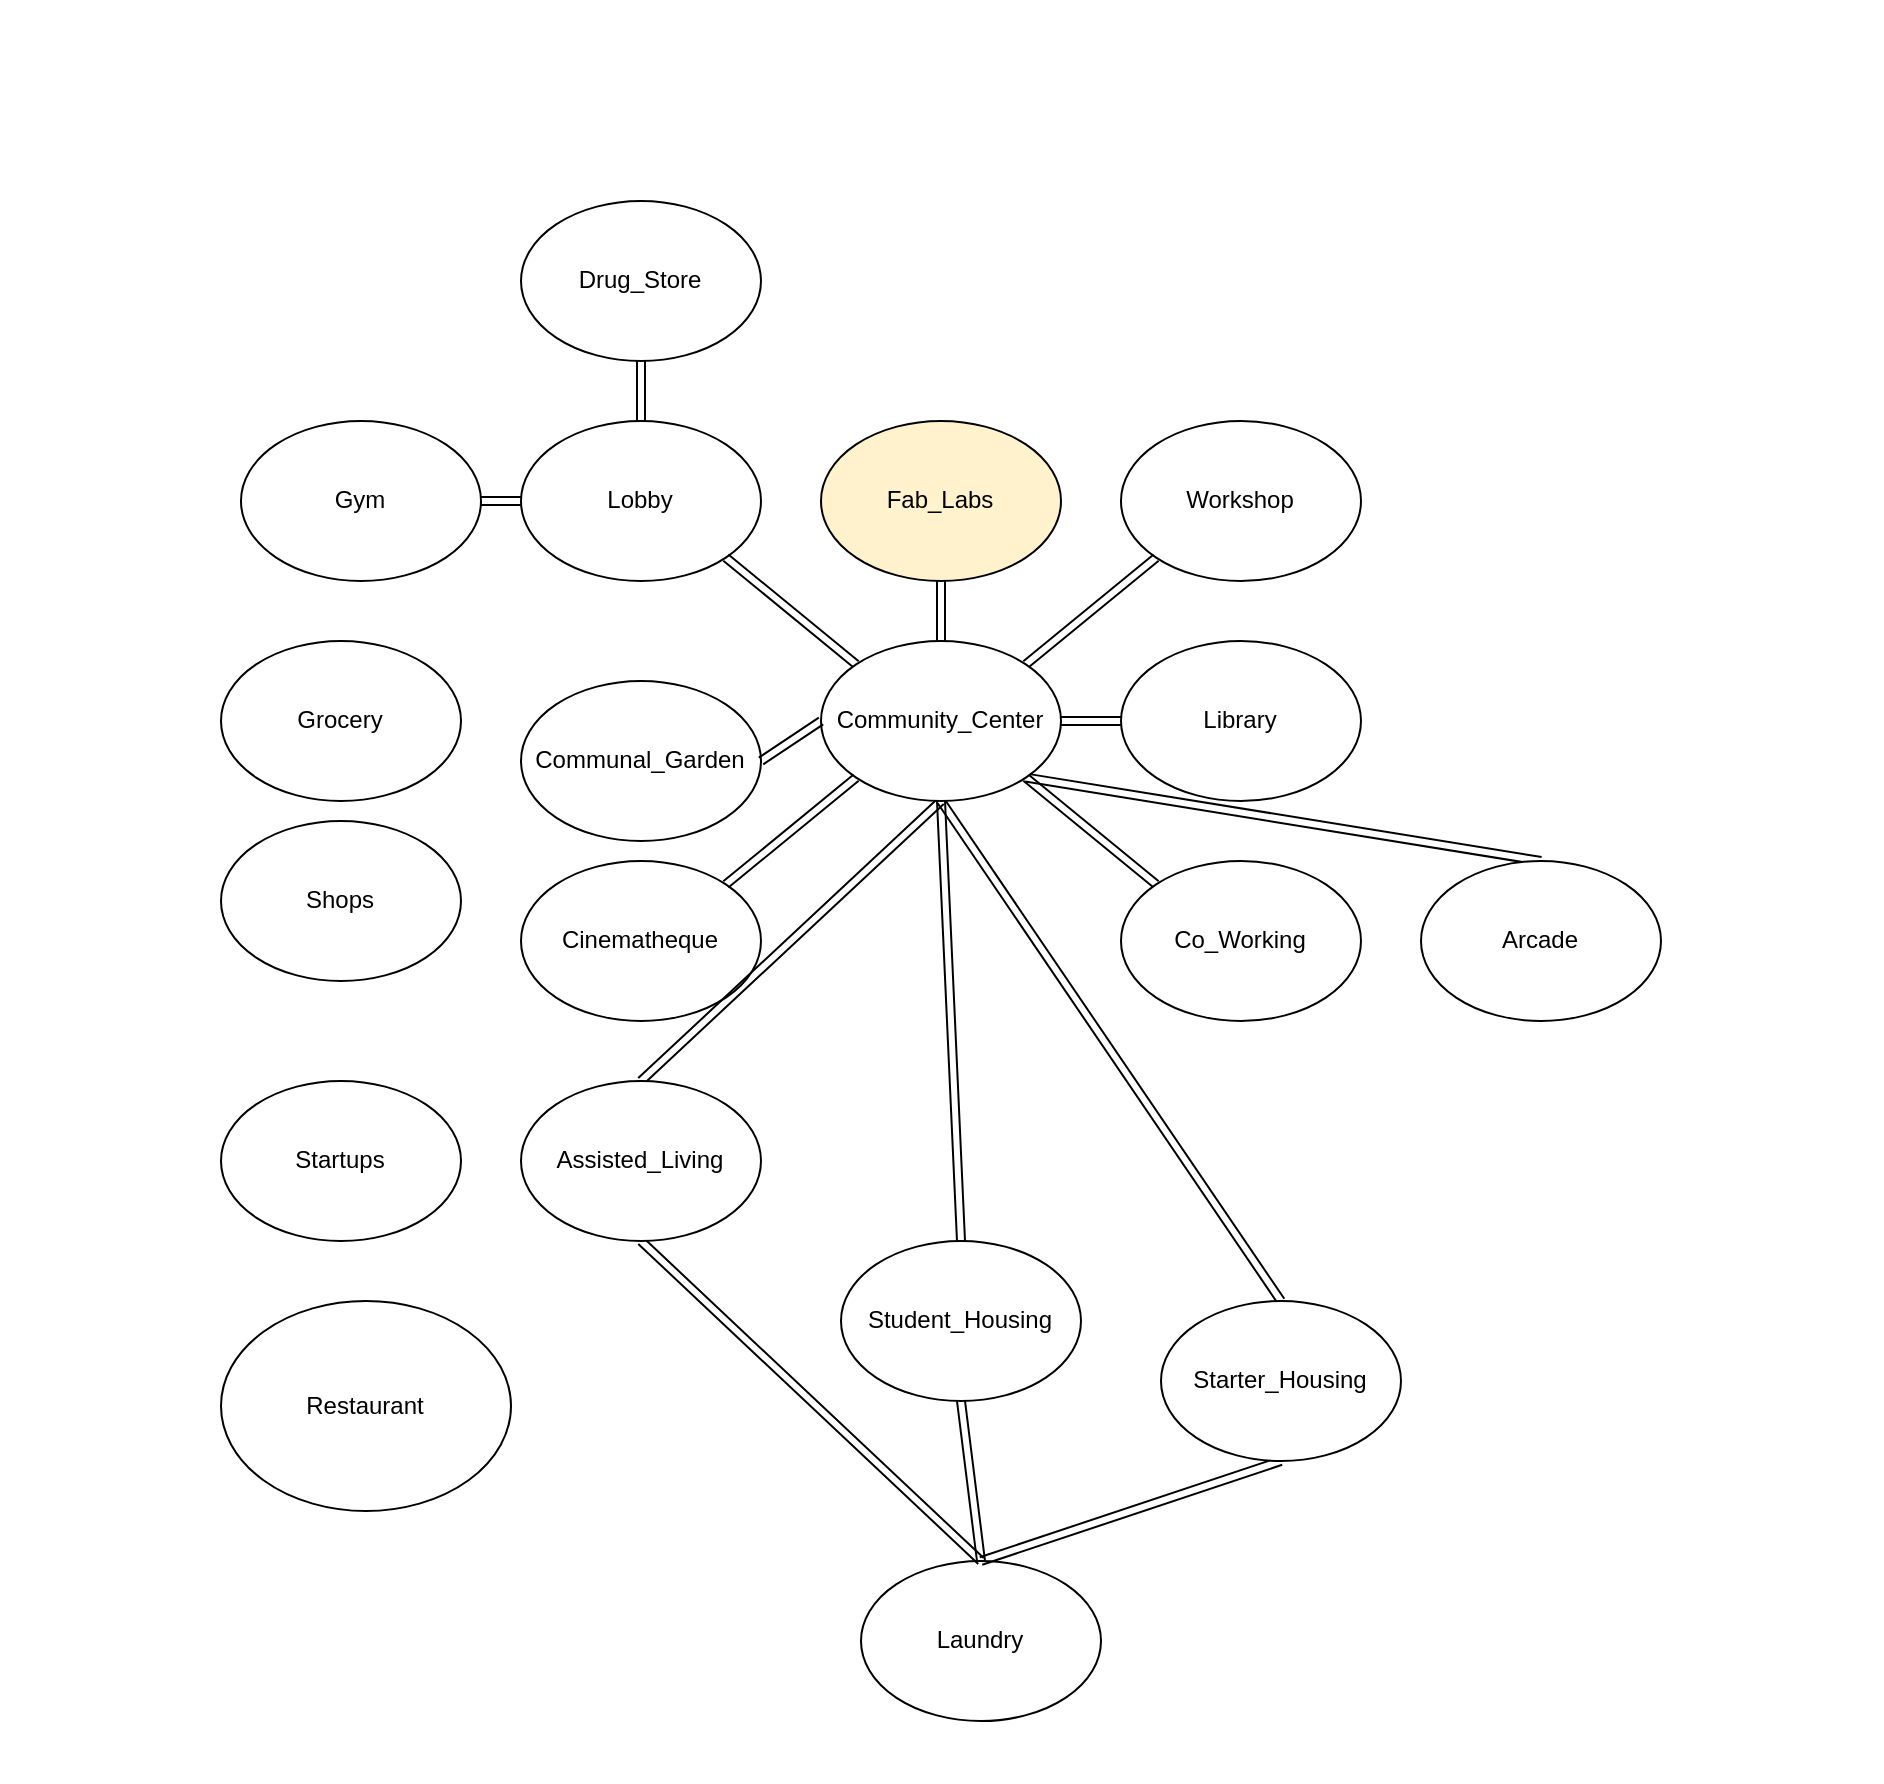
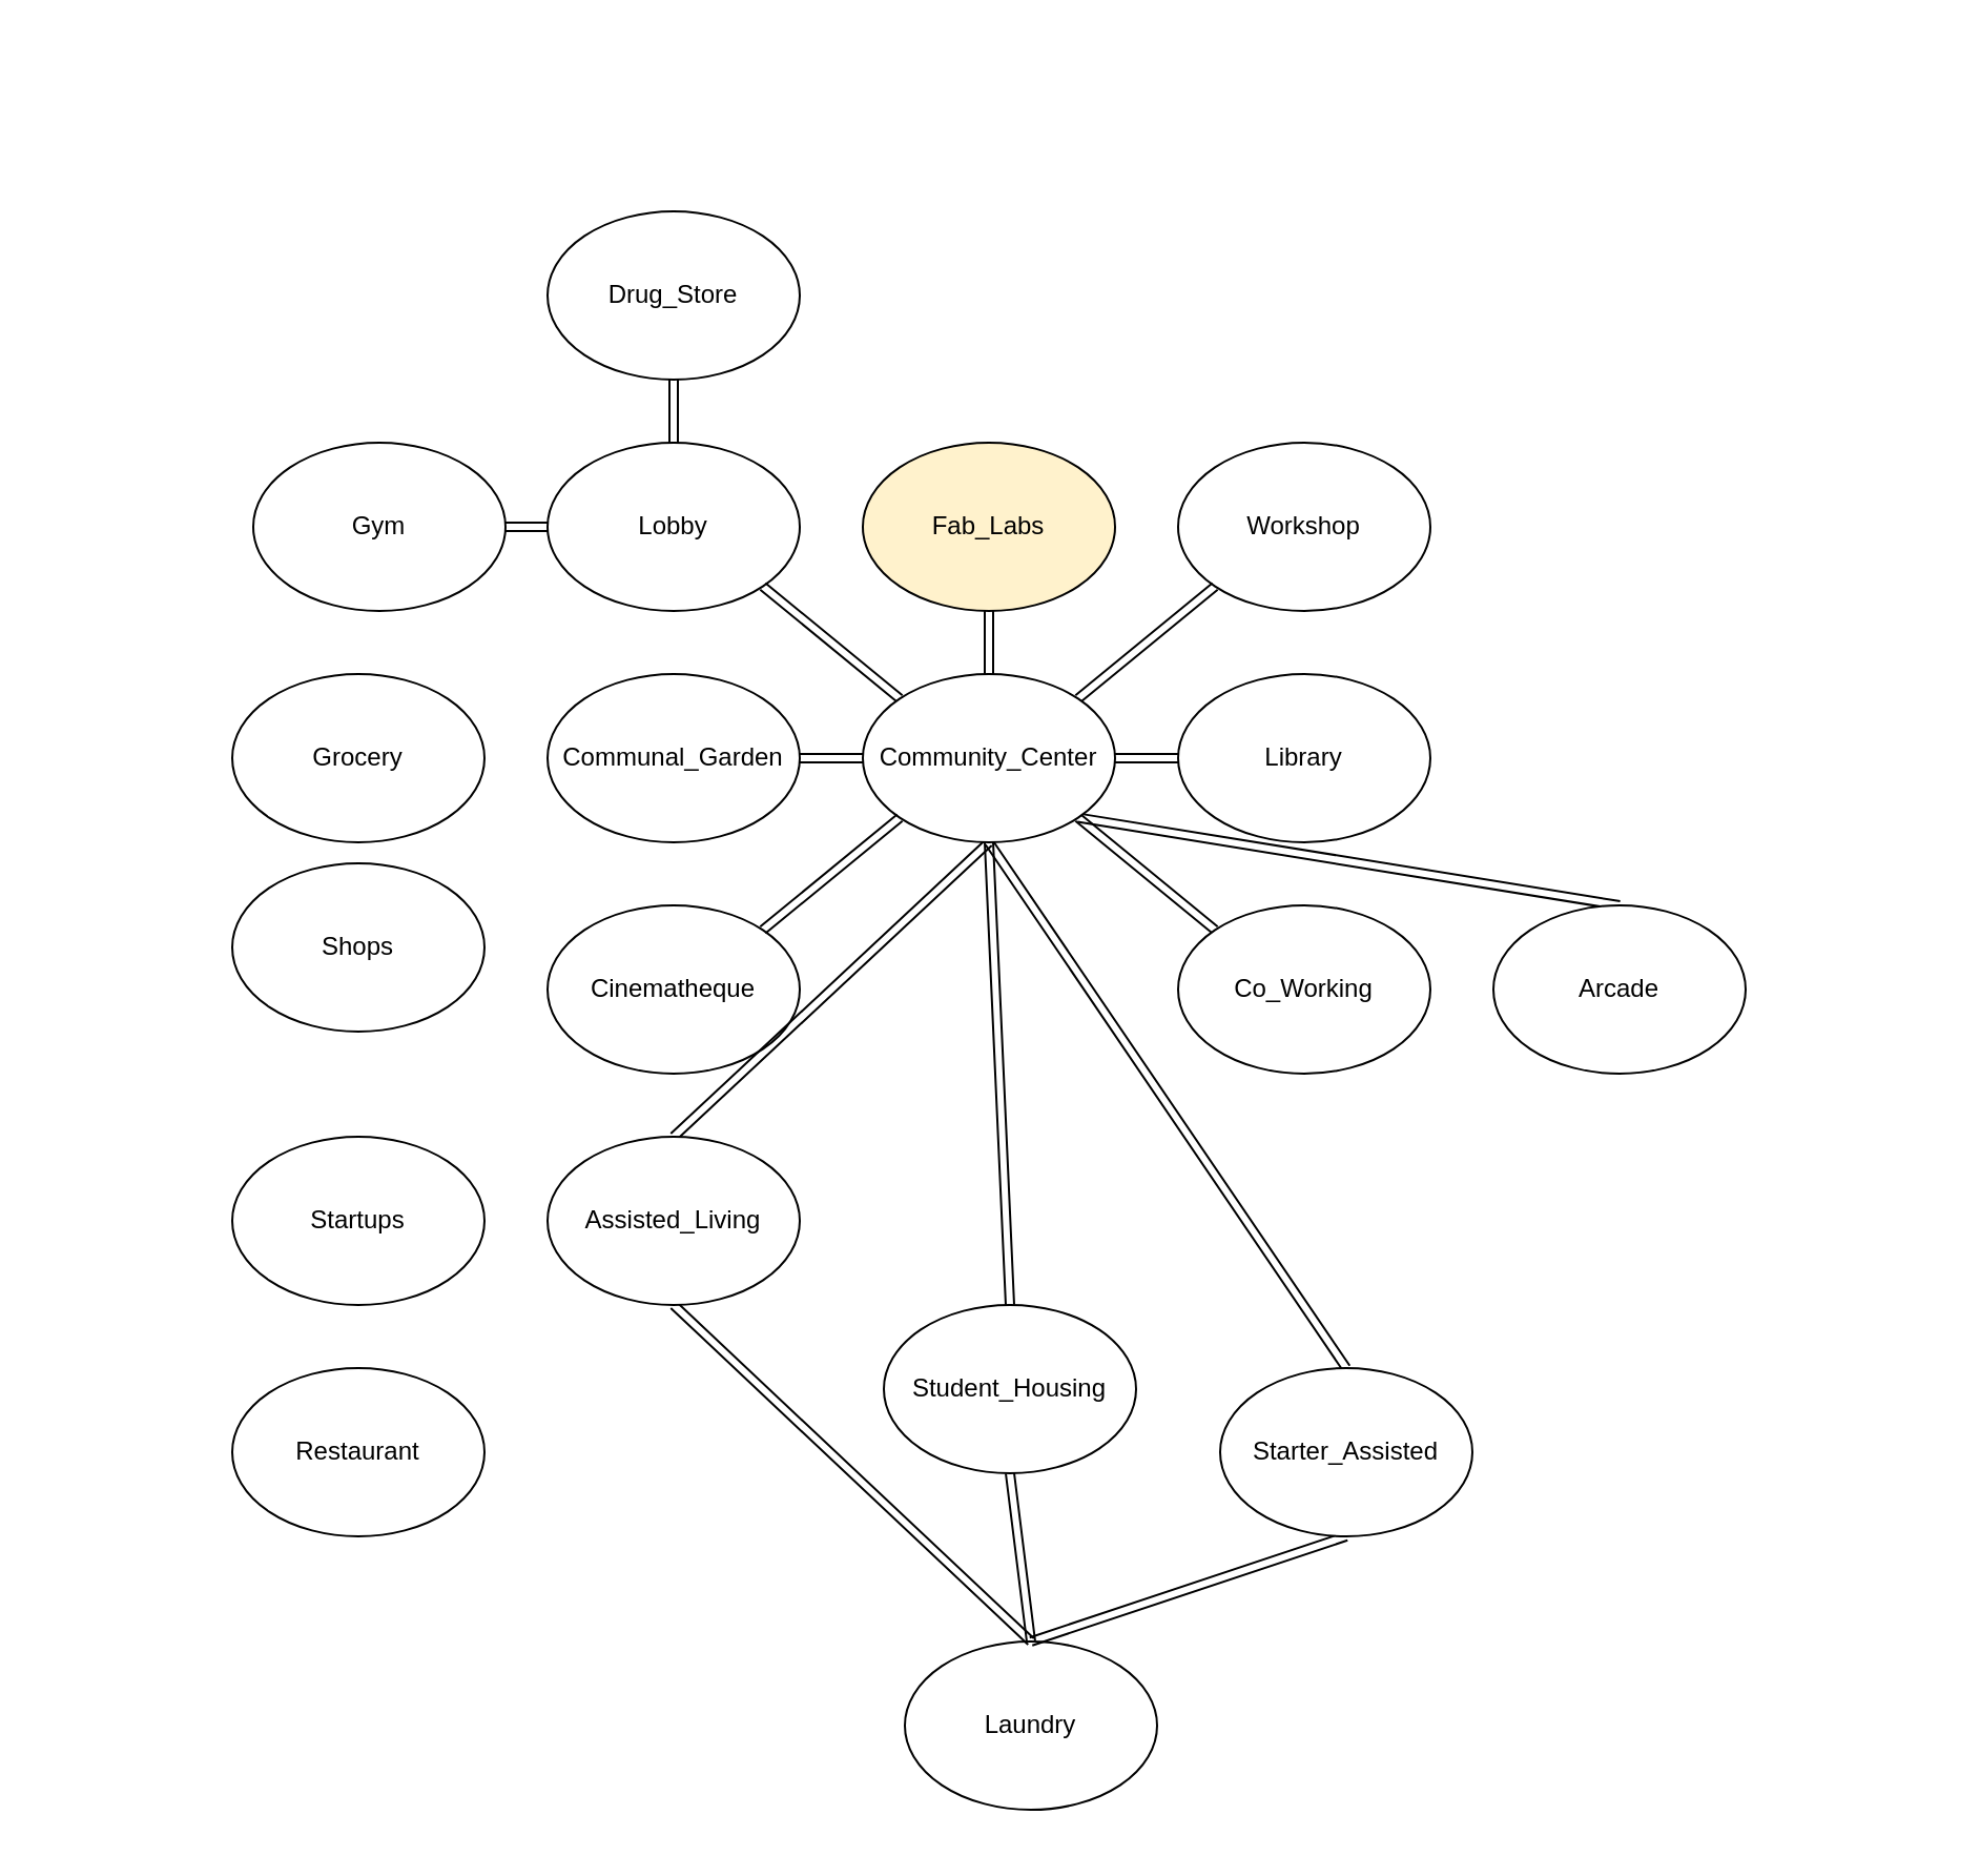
- <mxCell id="5" value="Communal_Garden" style="ellipse;whiteSpace=wrap;html=1;" vertex="1" parent="1"><mxGeometry x="260" y="340" width="120" height="80" as="geometry" /></mxCell>
+ <mxCell id="5" value="Communal_Garden" style="ellipse;whiteSpace=wrap;html=1;" vertex="1" parent="1"><mxGeometry x="260" y="320" width="120" height="80" as="geometry" /></mxCell>
- <mxCell id="30" value="Starter_Housing" style="ellipse;whiteSpace=wrap;html=1;" vertex="1" parent="1"><mxGeometry x="580" y="650" width="120" height="80" as="geometry" /></mxCell>
+ <mxCell id="30" value="Starter_Assisted" style="ellipse;whiteSpace=wrap;html=1;" vertex="1" parent="1"><mxGeometry x="580" y="650" width="120" height="80" as="geometry" /></mxCell>
- <mxCell id="9" value="Restaurant" style="ellipse;whiteSpace=wrap;html=1;" vertex="1" parent="1"><mxGeometry x="110" y="650" width="145" height="105" as="geometry" /></mxCell>
+ <mxCell id="9" value="Restaurant" style="ellipse;whiteSpace=wrap;html=1;" vertex="1" parent="1"><mxGeometry x="110" y="650" width="120" height="80" as="geometry" /></mxCell>
